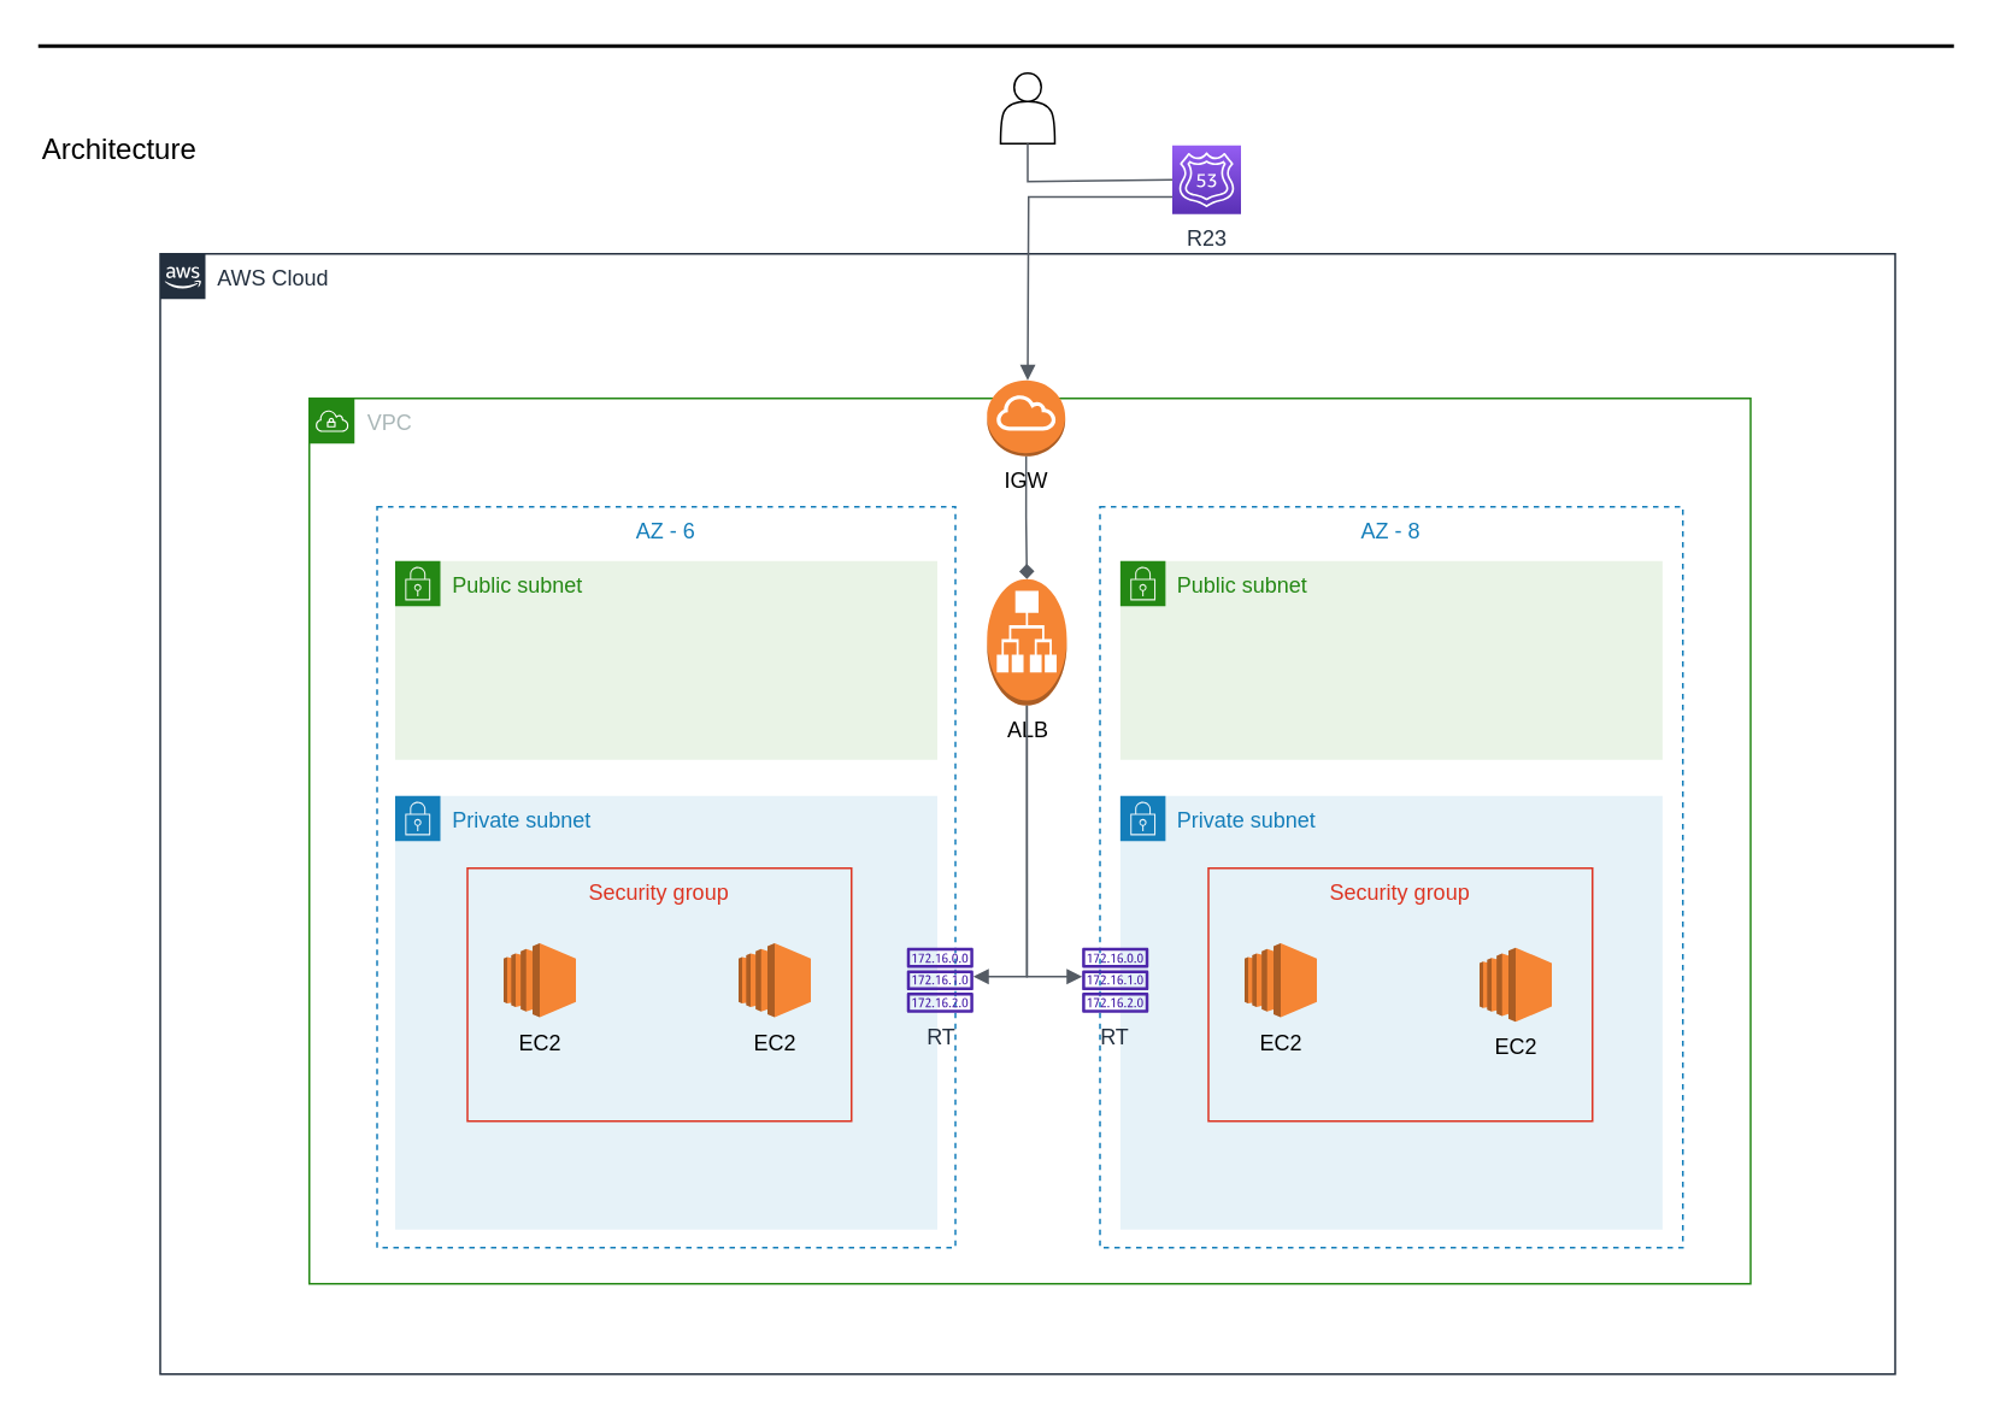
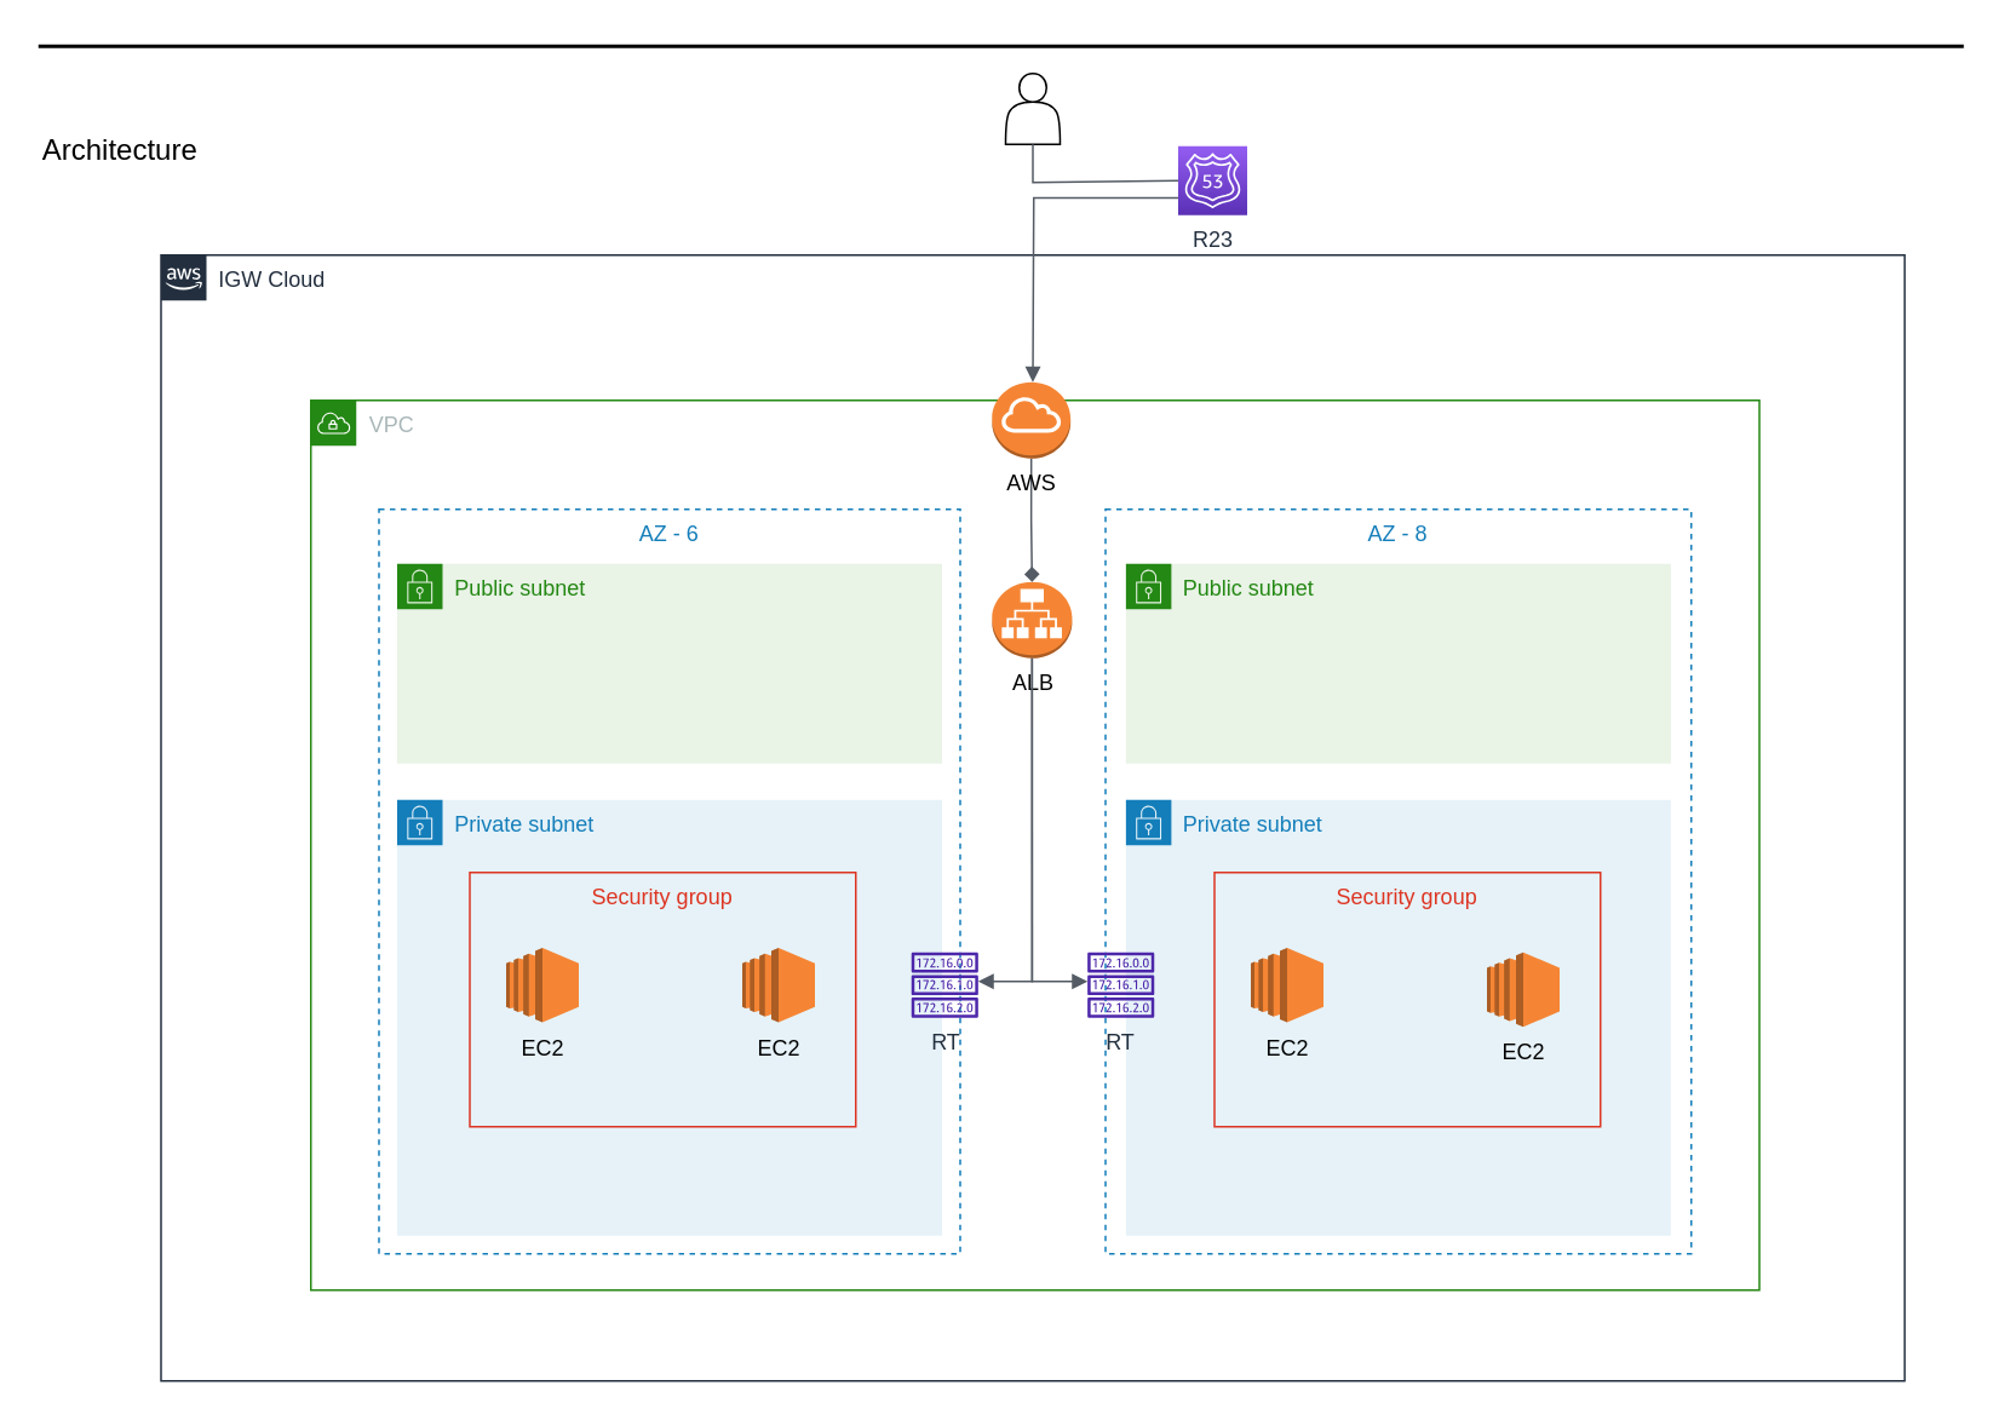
- <mxCell id="5" value="AWS Cloud" style="points=[[0,0],[0.25,0],[0.5,0],[0.75,0],[1,0],[1,0.25],[1,0.5],[1,0.75],[1,1],[0.75,1],[0.5,1],[0.25,1],[0,1],[0,0.75],[0,0.5],[0,0.25]];outlineConnect=0;gradientColor=none;html=1;whiteSpace=wrap;fontSize=12;fontStyle=0;container=1;pointerEvents=0;collapsible=0;recursiveResize=0;shape=mxgraph.aws4.group;grIcon=mxgraph.aws4.group_aws_cloud_alt;strokeColor=#232F3E;fillColor=none;verticalAlign=top;align=left;spacingLeft=30;fontColor=#232F3E;dashed=0;" vertex="1" parent="1"><mxGeometry x="88" y="140" width="960" height="620" as="geometry" /></mxCell>
+ <mxCell id="5" value="IGW Cloud" style="points=[[0,0],[0.25,0],[0.5,0],[0.75,0],[1,0],[1,0.25],[1,0.5],[1,0.75],[1,1],[0.75,1],[0.5,1],[0.25,1],[0,1],[0,0.75],[0,0.5],[0,0.25]];outlineConnect=0;gradientColor=none;html=1;whiteSpace=wrap;fontSize=12;fontStyle=0;container=1;pointerEvents=0;collapsible=0;recursiveResize=0;shape=mxgraph.aws4.group;grIcon=mxgraph.aws4.group_aws_cloud_alt;strokeColor=#232F3E;fillColor=none;verticalAlign=top;align=left;spacingLeft=30;fontColor=#232F3E;dashed=0;" vertex="1" parent="1"><mxGeometry x="88" y="140" width="960" height="620" as="geometry" /></mxCell>
- <mxCell id="14" value="IGW" style="outlineConnect=0;dashed=0;verticalLabelPosition=bottom;verticalAlign=top;align=center;html=1;shape=mxgraph.aws3.internet_gateway;fillColor=#F58534;gradientColor=none;" vertex="1" parent="6"><mxGeometry x="375.01" y="-10" width="43.25" height="42" as="geometry" /></mxCell>
+ <mxCell id="14" value="AWS" style="outlineConnect=0;dashed=0;verticalLabelPosition=bottom;verticalAlign=top;align=center;html=1;shape=mxgraph.aws3.internet_gateway;fillColor=#F58534;gradientColor=none;" vertex="1" parent="6"><mxGeometry x="375.01" y="-10" width="43.25" height="42" as="geometry" /></mxCell>
- <mxCell id="10" value="ALB" style="outlineConnect=0;dashed=0;verticalLabelPosition=bottom;verticalAlign=top;align=center;html=1;shape=mxgraph.aws3.application_load_balancer;fillColor=#F58534;gradientColor=none;" vertex="1" parent="6"><mxGeometry x="375.01" y="100" width="44.12" height="70" as="geometry" /></mxCell>
+ <mxCell id="10" value="ALB" style="outlineConnect=0;dashed=0;verticalLabelPosition=bottom;verticalAlign=top;align=center;html=1;shape=mxgraph.aws3.application_load_balancer;fillColor=#F58534;gradientColor=none;" vertex="1" parent="6"><mxGeometry x="375.01" y="100" width="44.12" height="42" as="geometry" /></mxCell>
